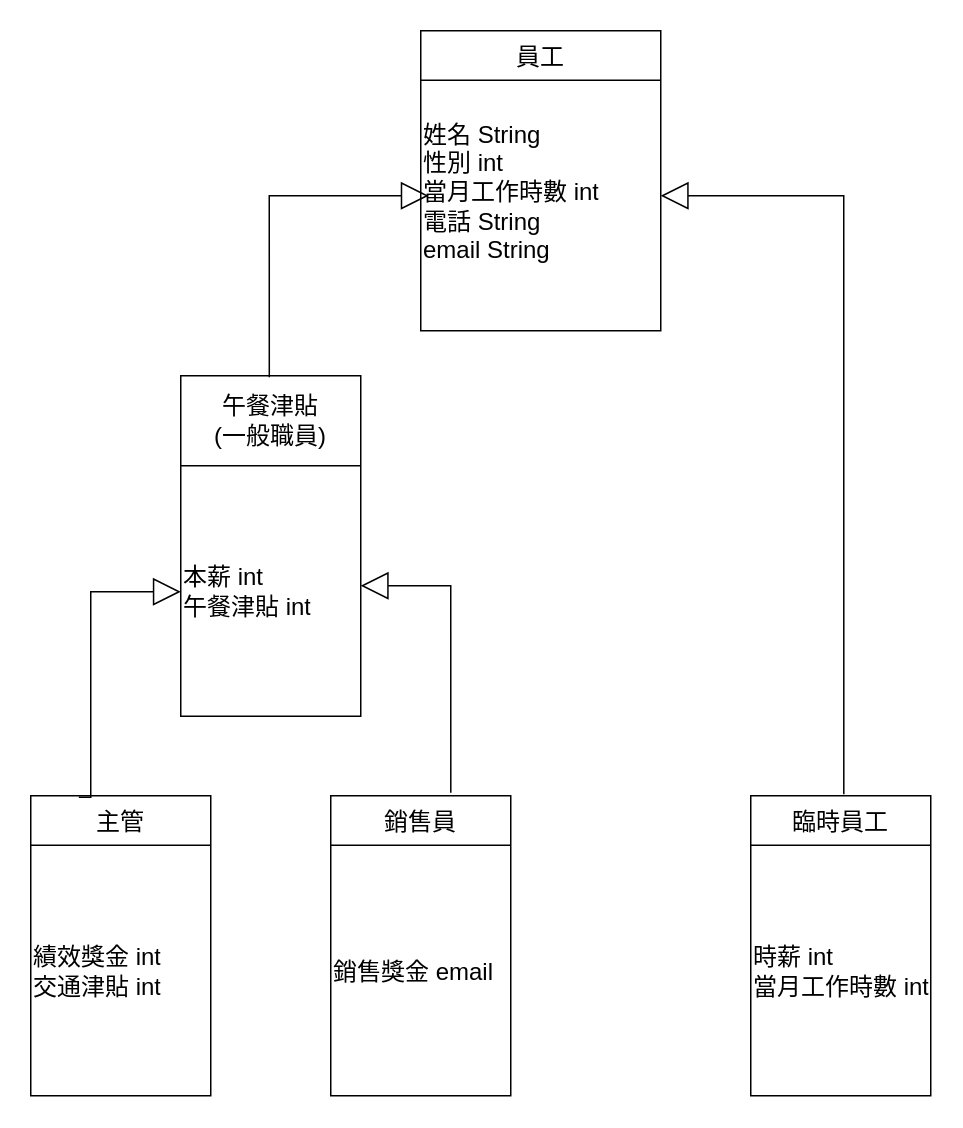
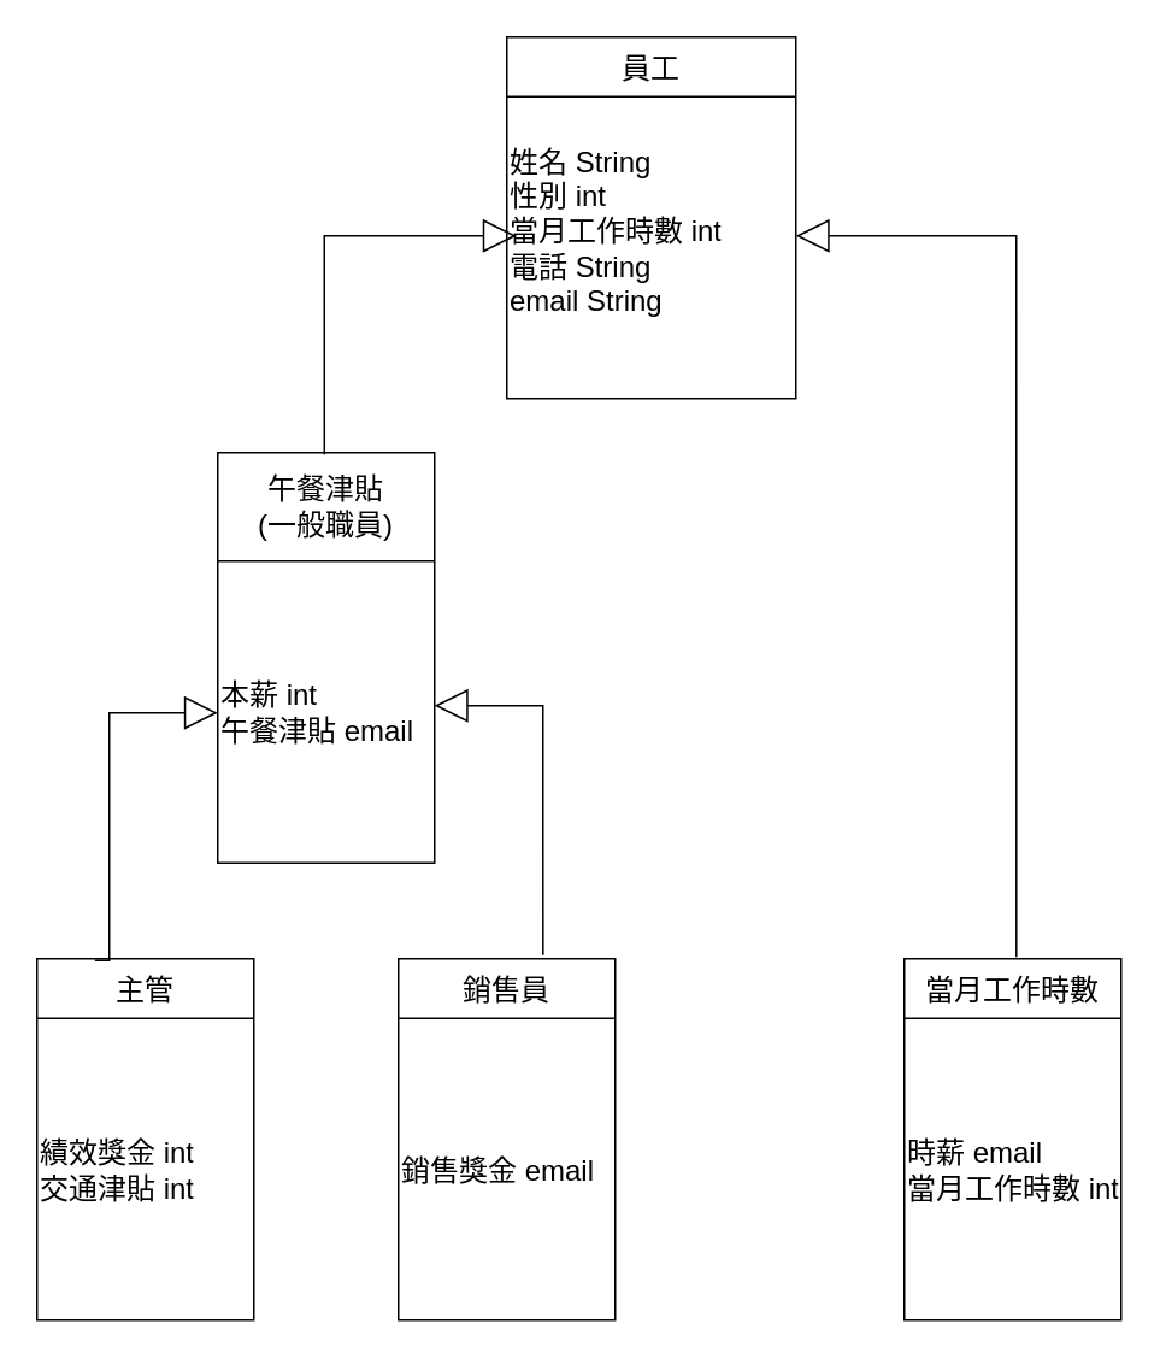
- <mxCell id="21" value="&lt;div style=&quot;font-size: 16px;&quot;&gt;本薪 int&lt;/div&gt;&lt;div style=&quot;font-size: 16px;&quot;&gt;午餐津貼 int&lt;/div&gt;" style="shape=partialRectangle;html=1;whiteSpace=wrap;connectable=0;strokeColor=inherit;overflow=hidden;fillColor=none;top=0;left=0;bottom=0;right=0;pointerEvents=1;align=left;fontSize=16;" vertex="1" parent="20"><mxGeometry width="120" height="167" as="geometry"><mxRectangle width="120" height="167" as="alternateBounds" /></mxGeometry></mxCell>
+ <mxCell id="21" value="&lt;div style=&quot;font-size: 16px;&quot;&gt;本薪 int&lt;/div&gt;&lt;div style=&quot;font-size: 16px;&quot;&gt;午餐津貼 email&lt;/div&gt;" style="shape=partialRectangle;html=1;whiteSpace=wrap;connectable=0;strokeColor=inherit;overflow=hidden;fillColor=none;top=0;left=0;bottom=0;right=0;pointerEvents=1;align=left;fontSize=16;" vertex="1" parent="20"><mxGeometry width="120" height="167" as="geometry"><mxRectangle width="120" height="167" as="alternateBounds" /></mxGeometry></mxCell>
- <mxCell id="14" value="臨時員工" style="shape=partialRectangle;html=1;whiteSpace=wrap;connectable=0;strokeColor=inherit;overflow=hidden;fillColor=none;top=0;left=0;bottom=0;right=0;pointerEvents=1;fontSize=16;" vertex="1" parent="13"><mxGeometry width="120" height="33" as="geometry"><mxRectangle width="120" height="33" as="alternateBounds" /></mxGeometry></mxCell>
+ <mxCell id="14" value="當月工作時數" style="shape=partialRectangle;html=1;whiteSpace=wrap;connectable=0;strokeColor=inherit;overflow=hidden;fillColor=none;top=0;left=0;bottom=0;right=0;pointerEvents=1;fontSize=16;" vertex="1" parent="13"><mxGeometry width="120" height="33" as="geometry"><mxRectangle width="120" height="33" as="alternateBounds" /></mxGeometry></mxCell>
- <mxCell id="16" value="&lt;div style=&quot;font-size: 16px;&quot;&gt;時薪 int&lt;/div&gt;&lt;div style=&quot;font-size: 16px;&quot;&gt;當月工作時數 int&lt;/div&gt;" style="shape=partialRectangle;html=1;whiteSpace=wrap;connectable=0;strokeColor=inherit;overflow=hidden;fillColor=none;top=0;left=0;bottom=0;right=0;pointerEvents=1;align=left;fontSize=16;" vertex="1" parent="15"><mxGeometry width="120" height="167" as="geometry"><mxRectangle width="120" height="167" as="alternateBounds" /></mxGeometry></mxCell>
+ <mxCell id="16" value="&lt;div style=&quot;font-size: 16px;&quot;&gt;時薪 email&lt;/div&gt;&lt;div style=&quot;font-size: 16px;&quot;&gt;當月工作時數 int&lt;/div&gt;" style="shape=partialRectangle;html=1;whiteSpace=wrap;connectable=0;strokeColor=inherit;overflow=hidden;fillColor=none;top=0;left=0;bottom=0;right=0;pointerEvents=1;align=left;fontSize=16;" vertex="1" parent="15"><mxGeometry width="120" height="167" as="geometry"><mxRectangle width="120" height="167" as="alternateBounds" /></mxGeometry></mxCell>
